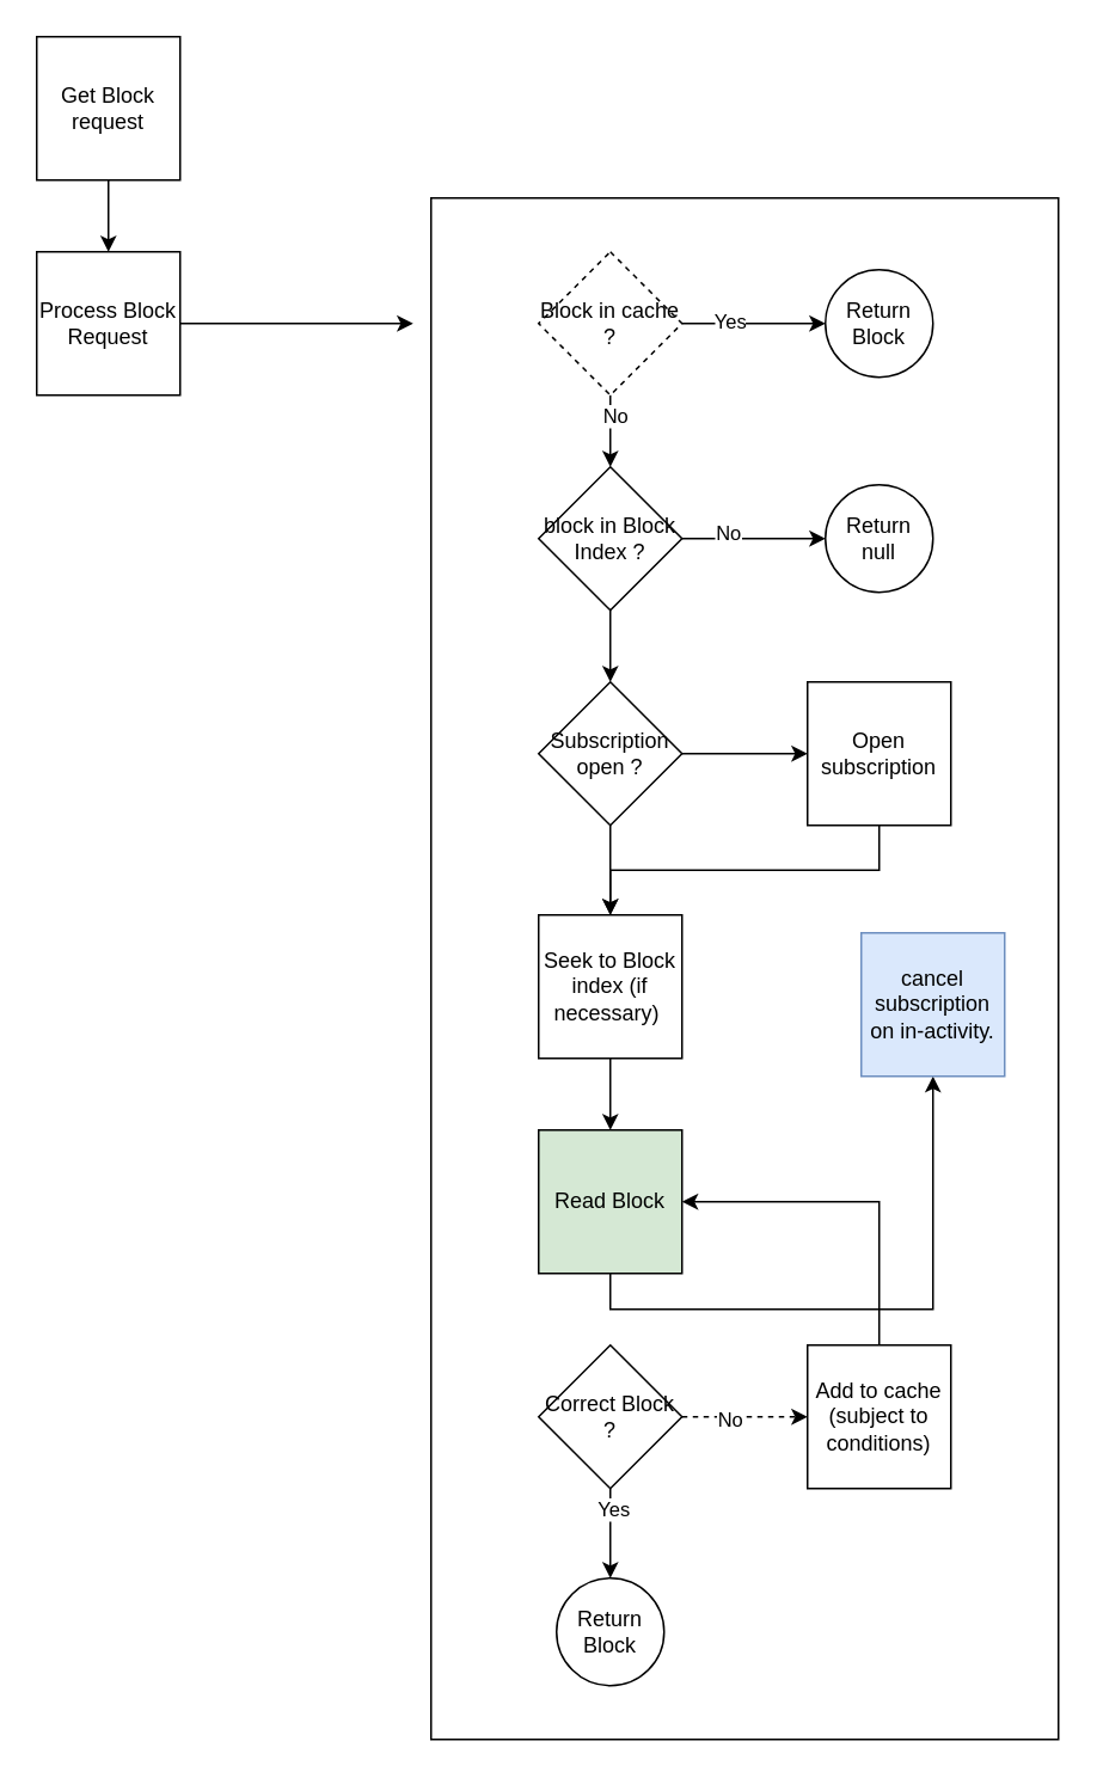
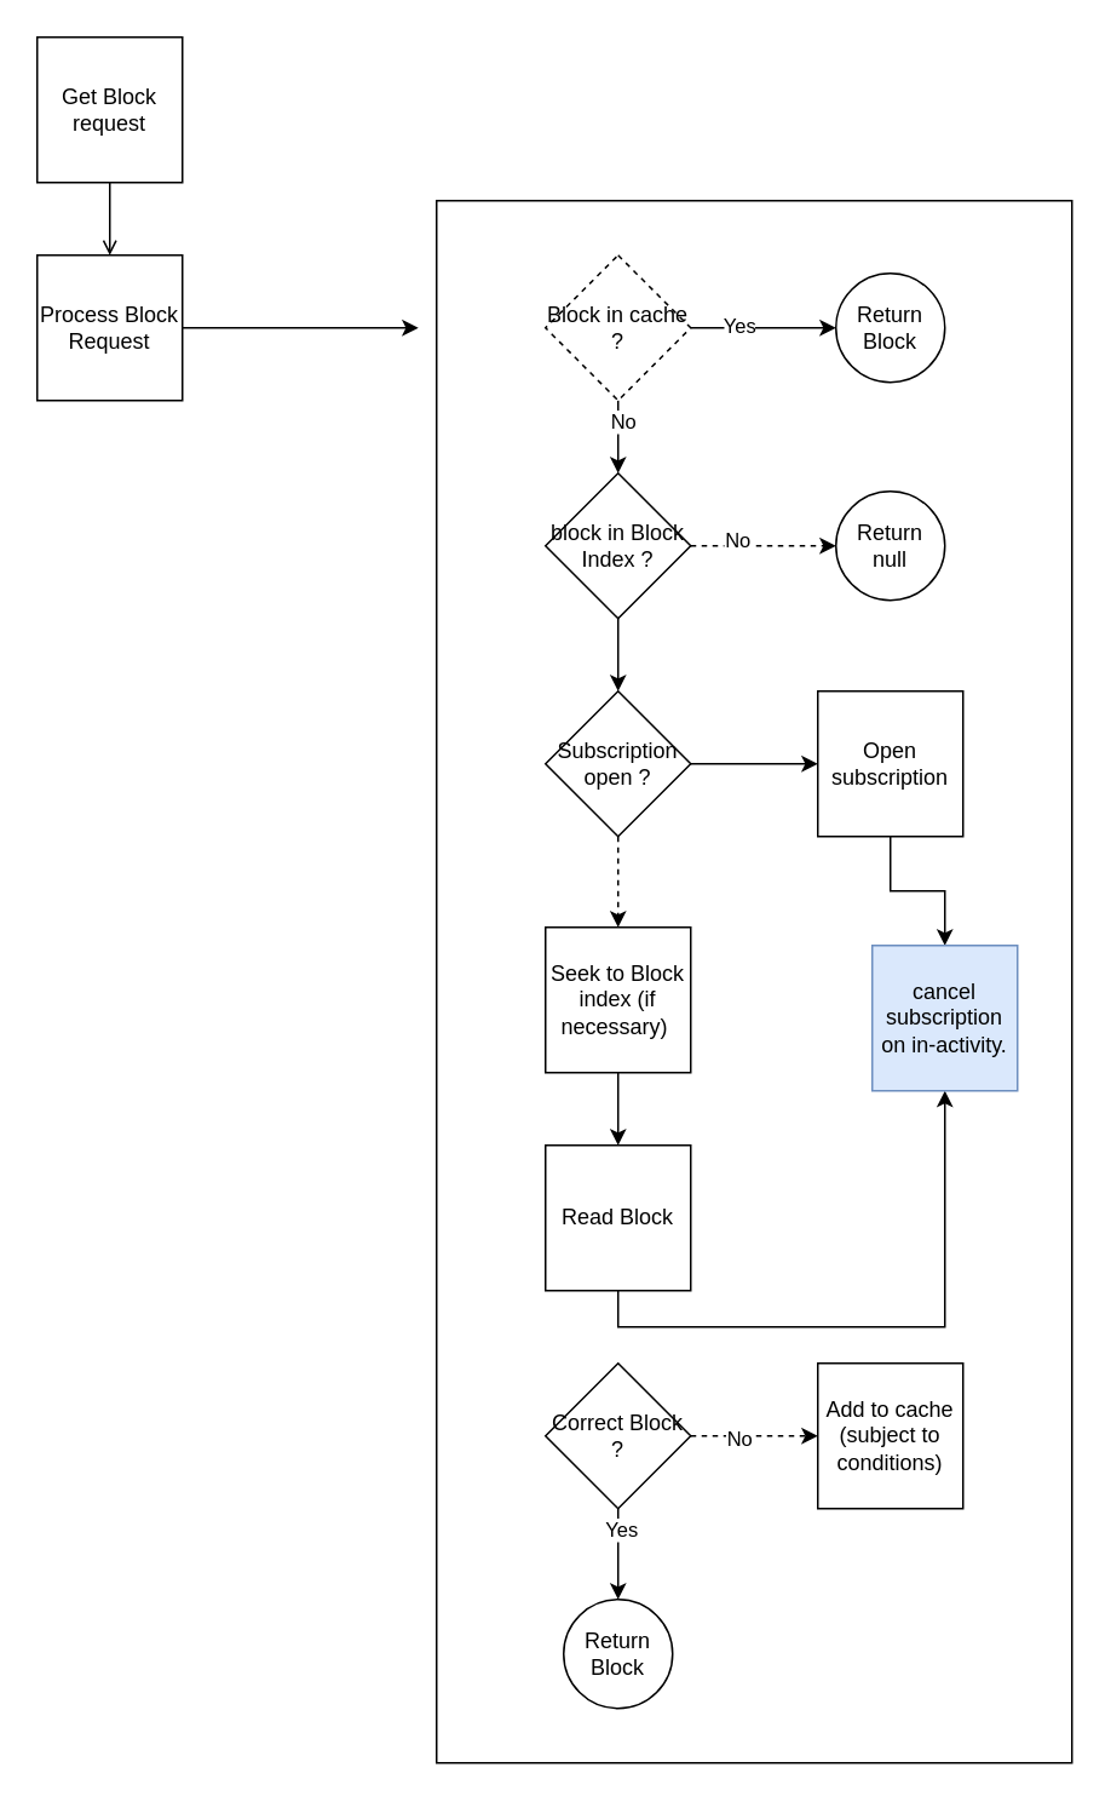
- <mxCell id="2" style="edgeStyle=orthogonalEdgeStyle;rounded=0;orthogonalLoop=1;jettySize=auto;html=1;exitX=0.5;exitY=1;exitDx=0;exitDy=0;entryX=0.5;entryY=0;entryDx=0;entryDy=0;" edge="1" parent="1" source="3" target="5"><mxGeometry relative="1" as="geometry" /></mxCell>
+ <mxCell id="2" style="edgeStyle=orthogonalEdgeStyle;rounded=0;orthogonalLoop=1;jettySize=auto;html=1;exitX=0.5;exitY=1;exitDx=0;exitDy=0;entryX=0.5;entryY=0;entryDx=0;entryDy=0;endArrow=open;" edge="1" parent="1" source="3" target="5"><mxGeometry relative="1" as="geometry" /></mxCell>
- <mxCell id="12" style="edgeStyle=orthogonalEdgeStyle;rounded=0;orthogonalLoop=1;jettySize=auto;html=1;exitX=1;exitY=0.5;exitDx=0;exitDy=0;entryX=0;entryY=0.5;entryDx=0;entryDy=0;" edge="1" parent="1" source="15" target="21"><mxGeometry relative="1" as="geometry" /></mxCell>
+ <mxCell id="12" style="edgeStyle=orthogonalEdgeStyle;rounded=0;orthogonalLoop=1;jettySize=auto;html=1;exitX=1;exitY=0.5;exitDx=0;exitDy=0;entryX=0;entryY=0.5;entryDx=0;entryDy=0;dashed=1;" edge="1" parent="1" source="15" target="21"><mxGeometry relative="1" as="geometry" /></mxCell>
- <mxCell id="17" style="edgeStyle=orthogonalEdgeStyle;rounded=0;orthogonalLoop=1;jettySize=auto;html=1;exitX=0.5;exitY=1;exitDx=0;exitDy=0;entryX=0.5;entryY=0;entryDx=0;entryDy=0;" edge="1" parent="1" source="18" target="20"><mxGeometry relative="1" as="geometry" /></mxCell>
+ <mxCell id="17" style="edgeStyle=orthogonalEdgeStyle;rounded=0;orthogonalLoop=1;jettySize=auto;html=1;exitX=0.5;exitY=1;exitDx=0;exitDy=0;entryX=0.5;entryY=0;entryDx=0;entryDy=0;dashed=1;" edge="1" parent="1" source="18" target="20"><mxGeometry relative="1" as="geometry" /></mxCell>
- <mxCell id="22" style="edgeStyle=orthogonalEdgeStyle;rounded=0;orthogonalLoop=1;jettySize=auto;html=1;exitX=0.5;exitY=1;exitDx=0;exitDy=0;" edge="1" parent="1" source="23" target="20"><mxGeometry relative="1" as="geometry" /></mxCell>
+ <mxCell id="22" style="edgeStyle=orthogonalEdgeStyle;rounded=0;orthogonalLoop=1;jettySize=auto;html=1;exitX=0.5;exitY=1;exitDx=0;exitDy=0;" edge="1" parent="1" source="23" target="35"><mxGeometry relative="1" as="geometry" /></mxCell>
- <mxCell id="25" value="Read Block" style="whiteSpace=wrap;html=1;aspect=fixed;fillColor=#d5e8d4;" vertex="1" parent="1"><mxGeometry x="300" y="630" width="80" height="80" as="geometry" /></mxCell>
+ <mxCell id="25" value="Read Block" style="whiteSpace=wrap;html=1;aspect=fixed;" vertex="1" parent="1"><mxGeometry x="300" y="630" width="80" height="80" as="geometry" /></mxCell>
- <mxCell id="32" style="edgeStyle=orthogonalEdgeStyle;rounded=0;orthogonalLoop=1;jettySize=auto;html=1;exitX=0.5;exitY=0;exitDx=0;exitDy=0;entryX=1;entryY=0.5;entryDx=0;entryDy=0;" edge="1" parent="1" source="33" target="25"><mxGeometry relative="1" as="geometry" /></mxCell>
